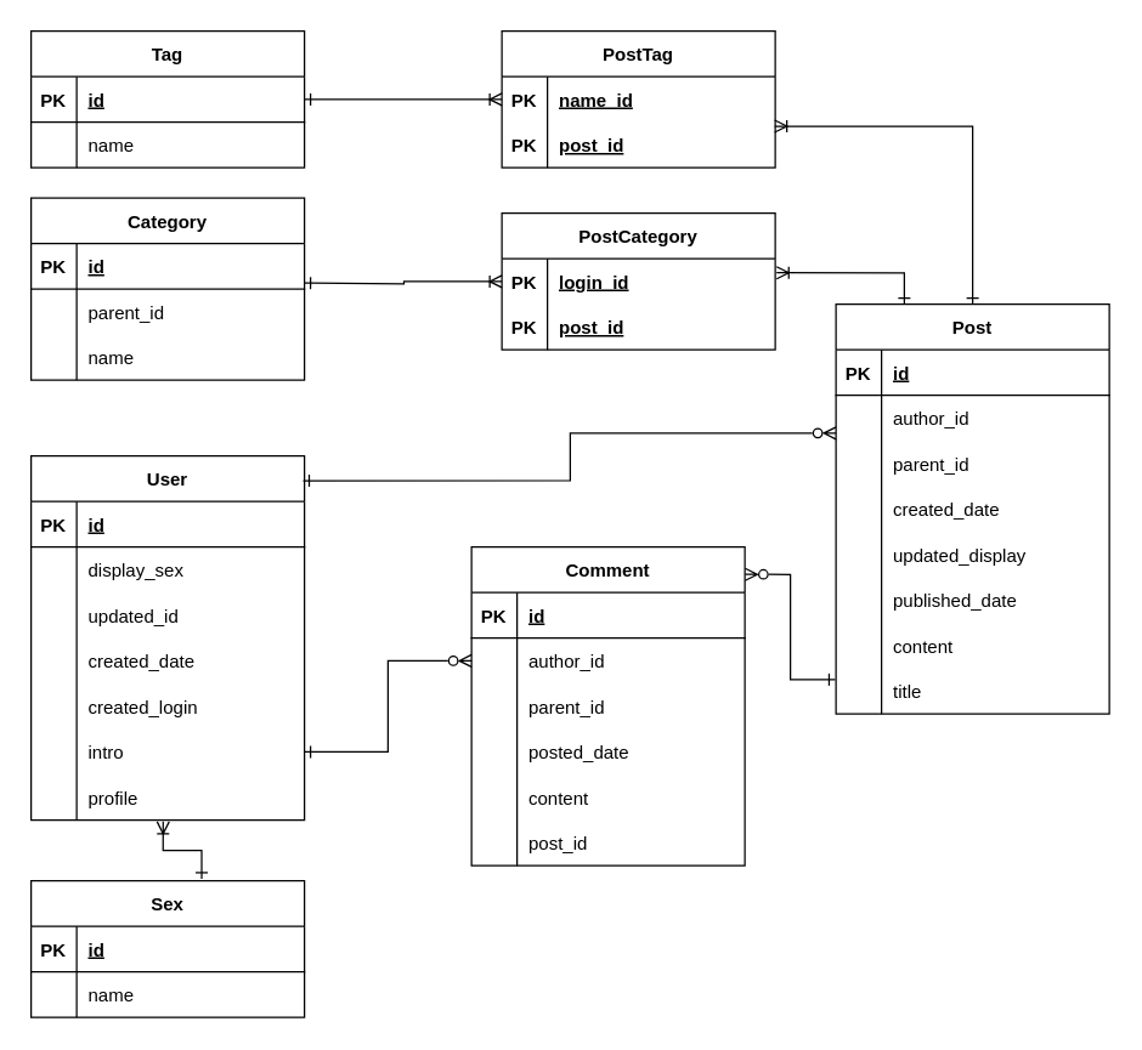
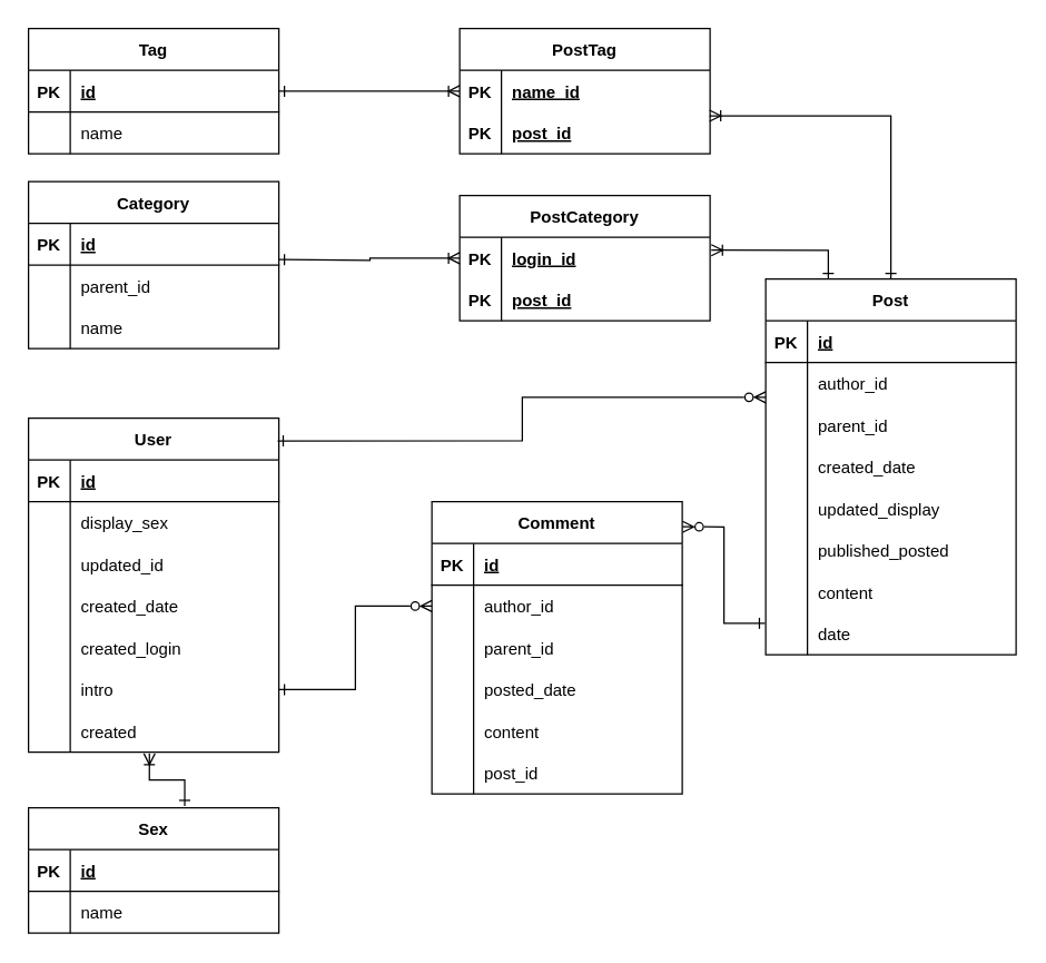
- <mxCell id="42" value="published_date" style="shape=partialRectangle;connectable=0;fillColor=none;top=0;left=0;bottom=0;right=0;align=left;spacingLeft=6;overflow=hidden;" parent="40" vertex="1"><mxGeometry x="30" width="150" height="30" as="geometry"><mxRectangle width="150" height="30" as="alternateBounds" /></mxGeometry></mxCell>
+ <mxCell id="42" value="published_posted" style="shape=partialRectangle;connectable=0;fillColor=none;top=0;left=0;bottom=0;right=0;align=left;spacingLeft=6;overflow=hidden;" parent="40" vertex="1"><mxGeometry x="30" width="150" height="30" as="geometry"><mxRectangle width="150" height="30" as="alternateBounds" /></mxGeometry></mxCell>
- <mxCell id="48" value="title" style="shape=partialRectangle;connectable=0;fillColor=none;top=0;left=0;bottom=0;right=0;align=left;spacingLeft=6;overflow=hidden;" parent="46" vertex="1"><mxGeometry x="30" width="150" height="30" as="geometry"><mxRectangle width="150" height="30" as="alternateBounds" /></mxGeometry></mxCell>
+ <mxCell id="48" value="date" style="shape=partialRectangle;connectable=0;fillColor=none;top=0;left=0;bottom=0;right=0;align=left;spacingLeft=6;overflow=hidden;" parent="46" vertex="1"><mxGeometry x="30" width="150" height="30" as="geometry"><mxRectangle width="150" height="30" as="alternateBounds" /></mxGeometry></mxCell>
- <mxCell id="23" value="profile" style="shape=partialRectangle;connectable=0;fillColor=none;top=0;left=0;bottom=0;right=0;align=left;spacingLeft=6;overflow=hidden;" parent="21" vertex="1"><mxGeometry x="30" width="150" height="30" as="geometry"><mxRectangle width="150" height="30" as="alternateBounds" /></mxGeometry></mxCell>
+ <mxCell id="23" value="created" style="shape=partialRectangle;connectable=0;fillColor=none;top=0;left=0;bottom=0;right=0;align=left;spacingLeft=6;overflow=hidden;" parent="21" vertex="1"><mxGeometry x="30" width="150" height="30" as="geometry"><mxRectangle width="150" height="30" as="alternateBounds" /></mxGeometry></mxCell>
